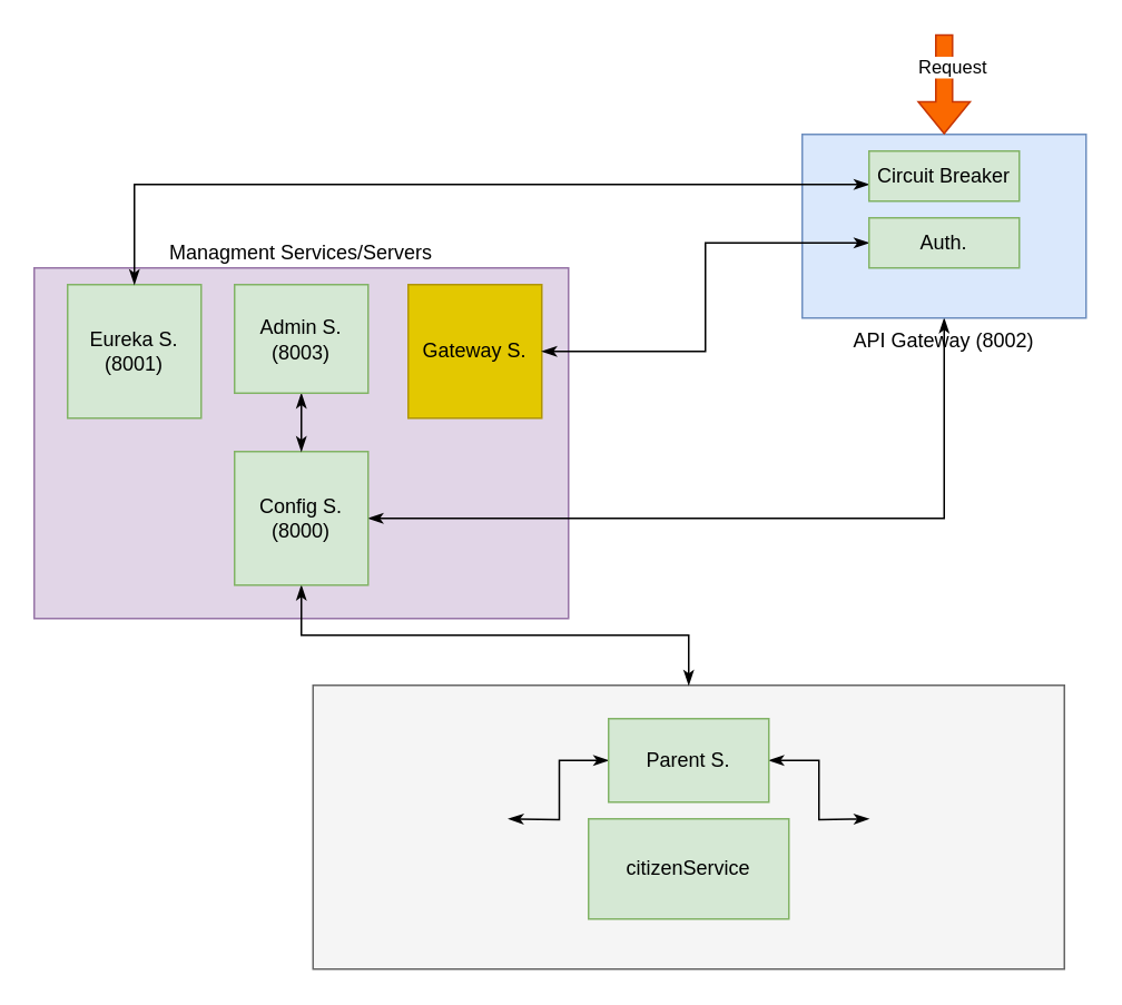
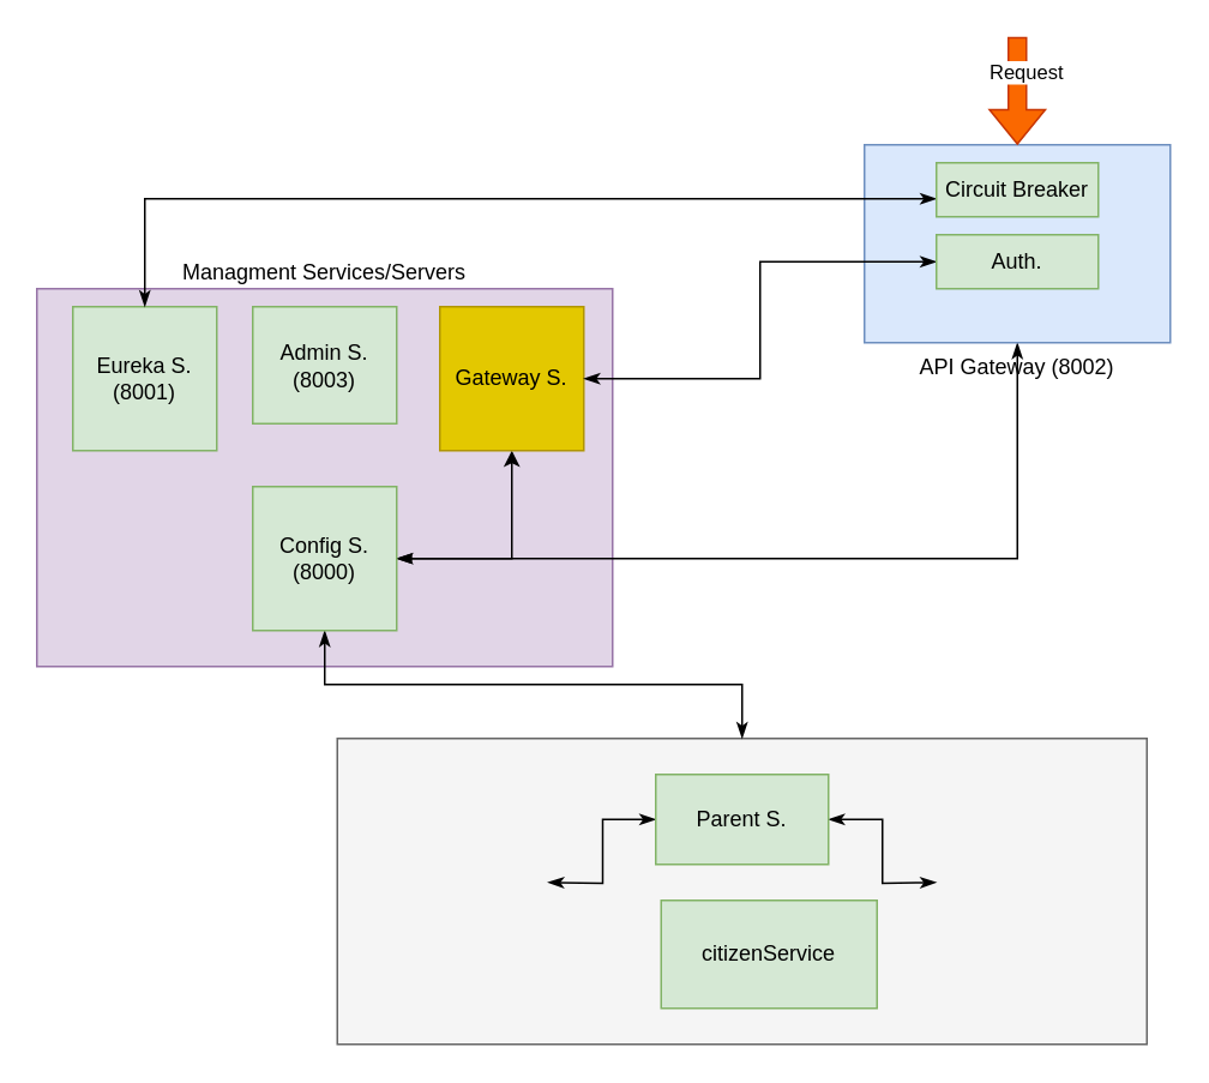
- <mxCell id="11" style="edgeStyle=orthogonalEdgeStyle;rounded=0;orthogonalLoop=1;jettySize=auto;html=1;entryX=0.5;entryY=0;entryDx=0;entryDy=0;startArrow=classicThin;startFill=1;endArrow=classicThin;endFill=1;" parent="1" source="12" target="9" edge="1"><mxGeometry relative="1" as="geometry" /></mxCell>
+ <mxCell id="6" style="edgeStyle=orthogonalEdgeStyle;rounded=0;orthogonalLoop=1;jettySize=auto;html=1;entryX=0.5;entryY=1;entryDx=0;entryDy=0;startArrow=blockThin;startFill=1;" parent="1" source="9" target="13" edge="1"><mxGeometry relative="1" as="geometry" /></mxCell>
- <mxCell id="21" value="citizenService" style="rounded=0;whiteSpace=wrap;html=1;fillColor=#d5e8d4;strokeColor=#82b366;fontColor=#000000;" vertex="1" parent="1"><mxGeometry x="352" y="490" width="120" height="60" as="geometry" /></mxCell>
+ <mxCell id="21" value="citizenService" style="rounded=0;whiteSpace=wrap;html=1;fillColor=#d5e8d4;strokeColor=#82b366;fontColor=#000000;" vertex="1" parent="1"><mxGeometry x="367" y="500" width="120" height="60" as="geometry" /></mxCell>
